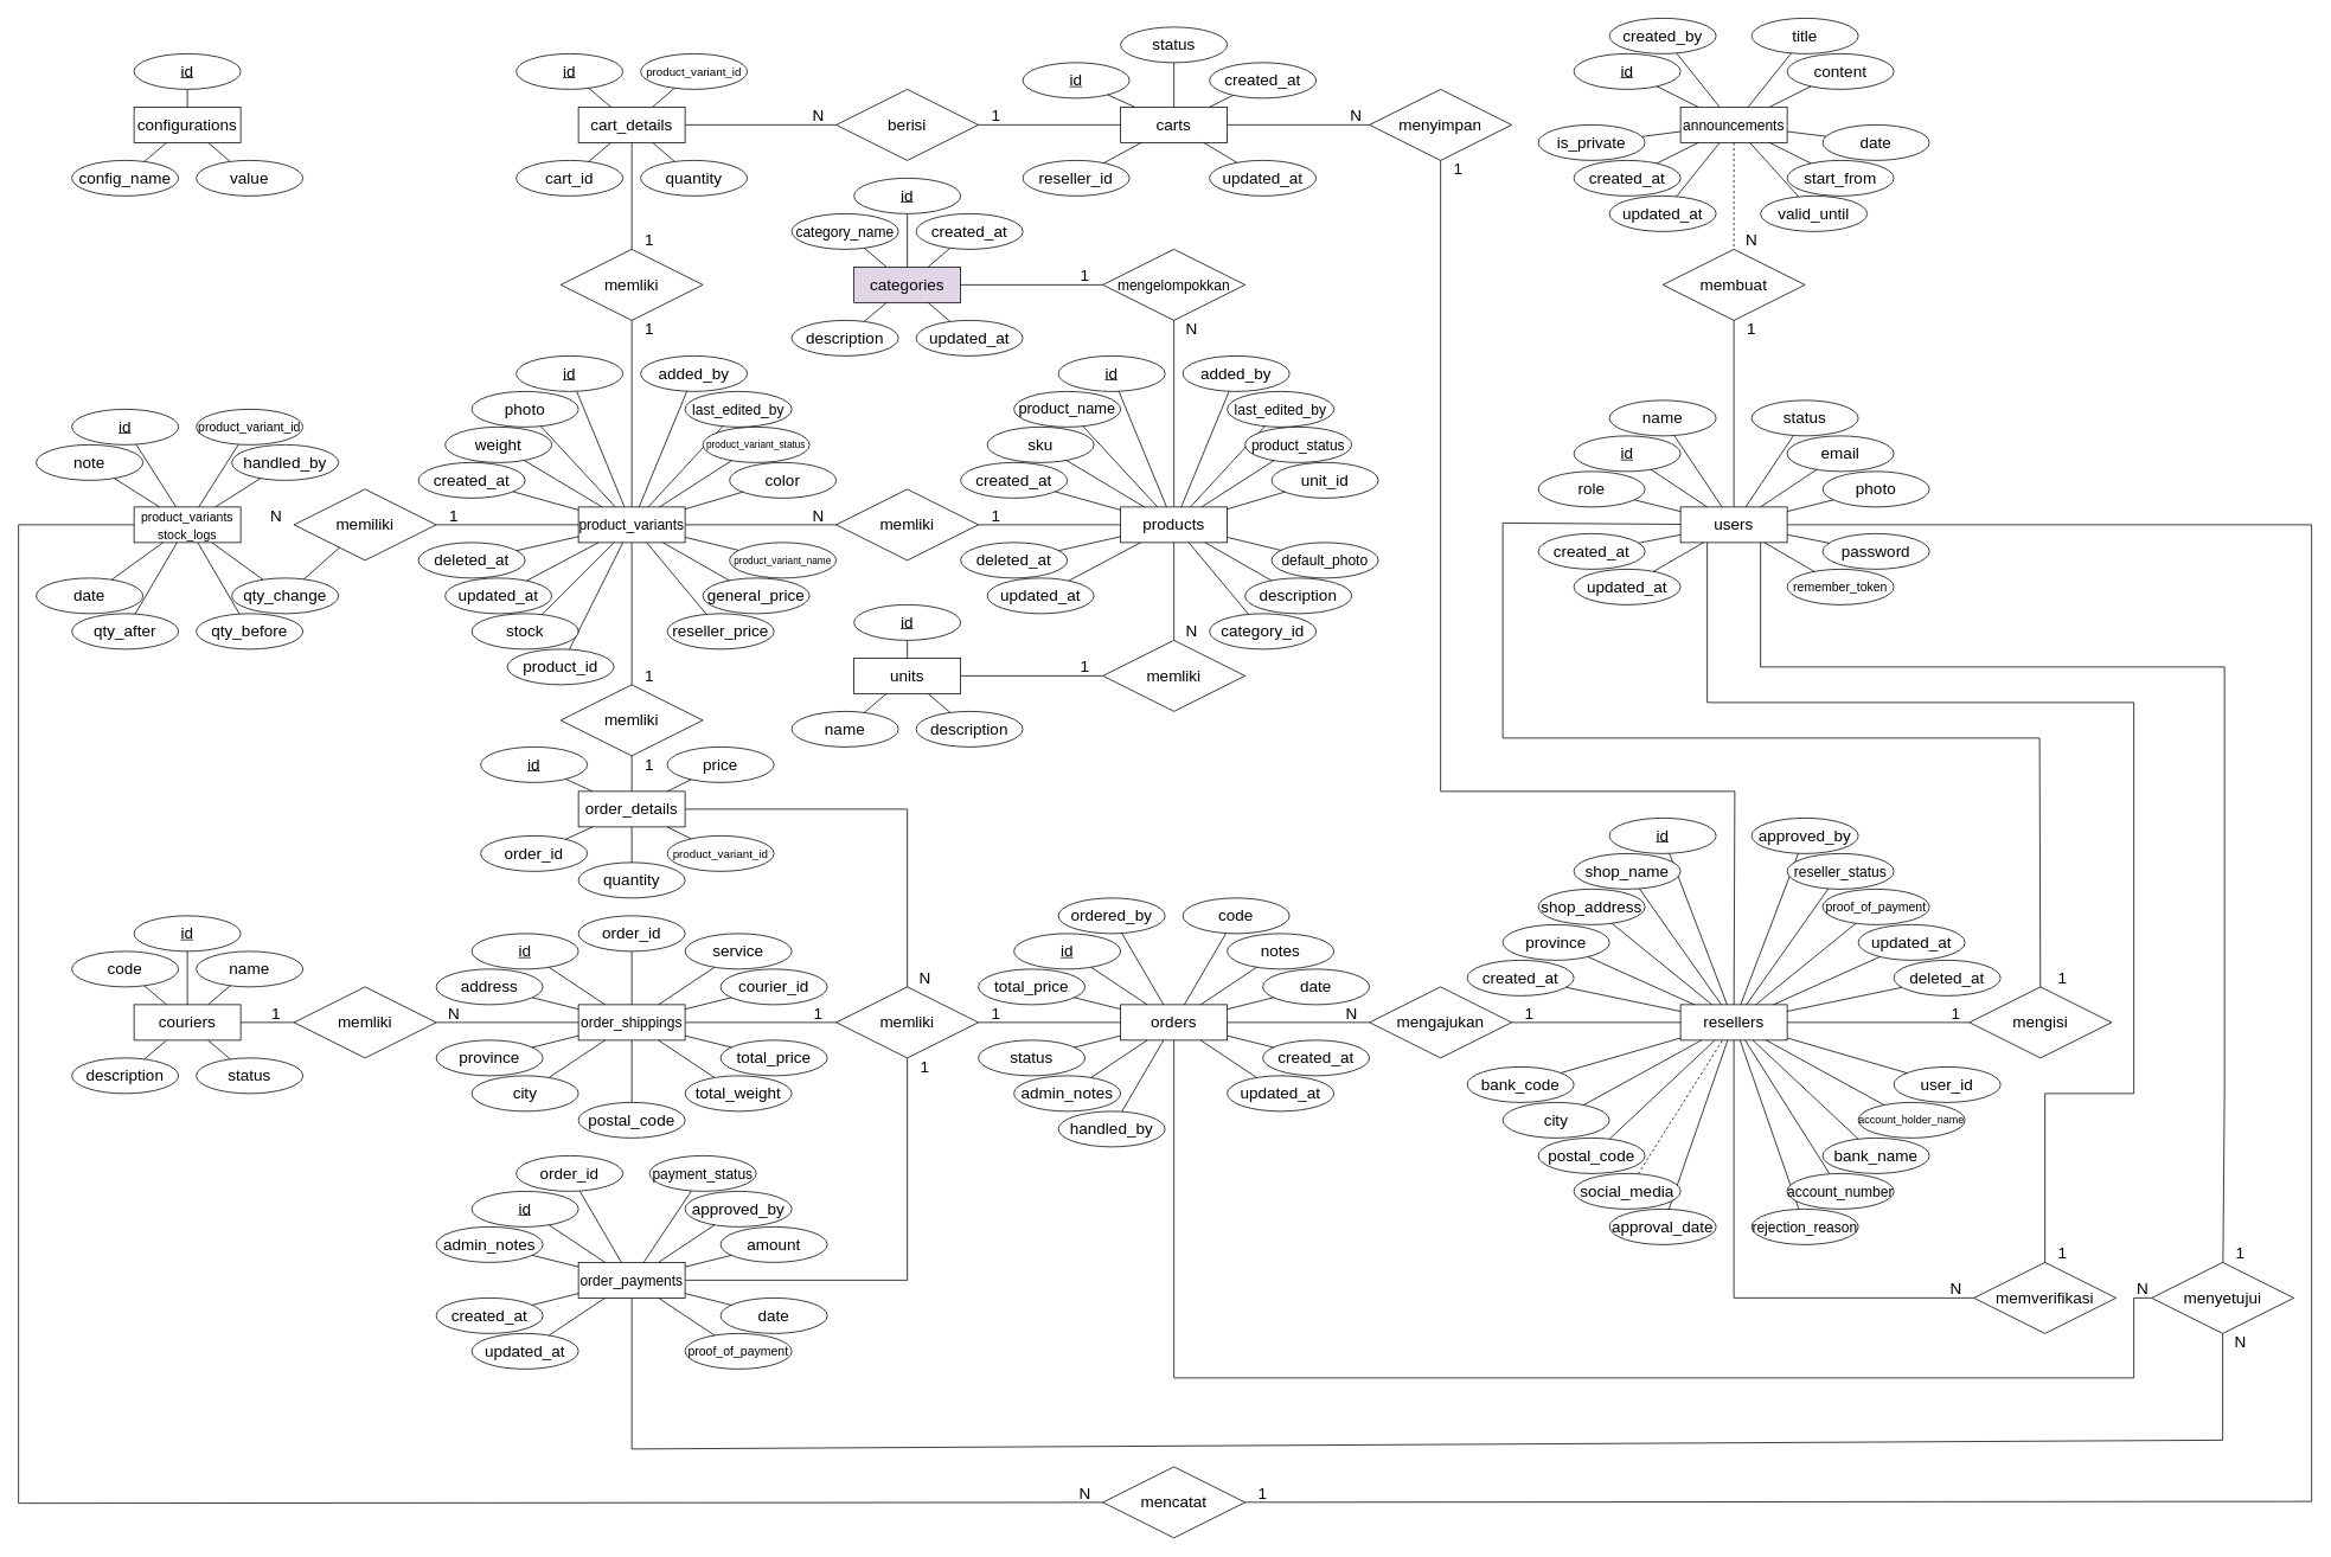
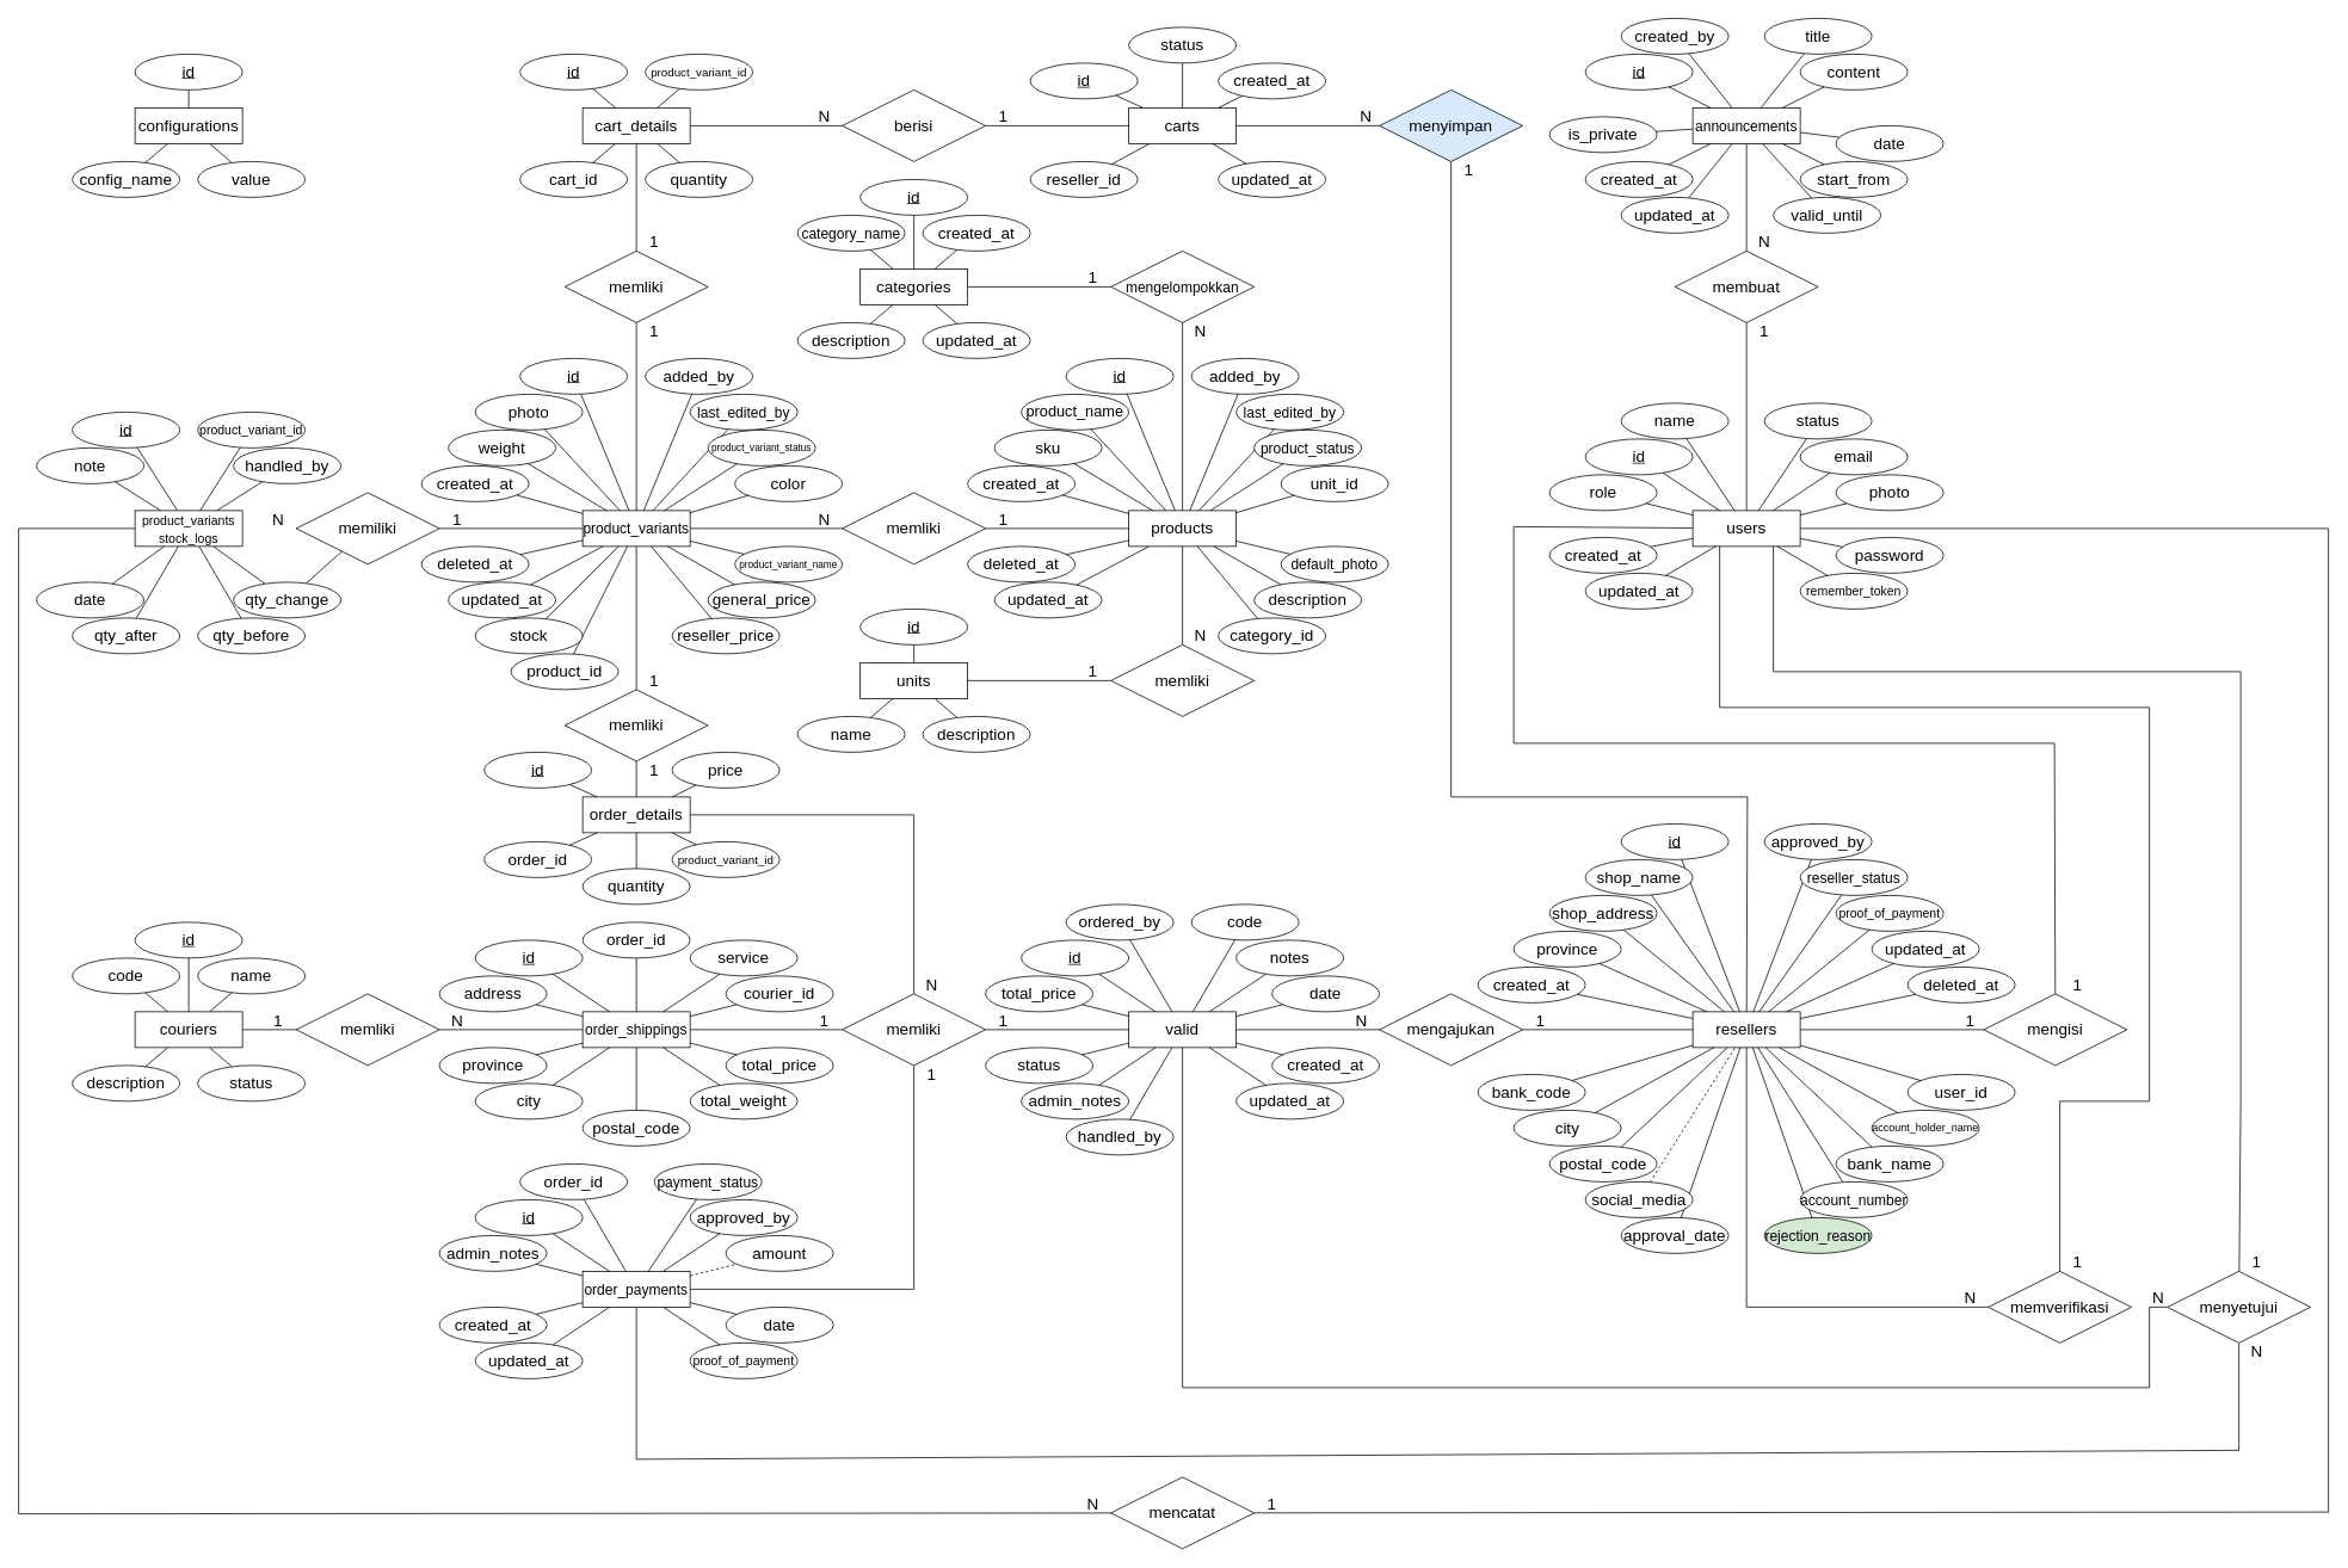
- <mxCell id="133" value="&lt;font style=&quot;font-size: 18px&quot;&gt;menyimpan&lt;/font&gt;" style="rhombus;whiteSpace=wrap;html=1;fontSize=18;" parent="1" vertex="1"><mxGeometry x="1540" y="100" width="160" height="80" as="geometry" /></mxCell>
+ <mxCell id="133" value="&lt;font style=&quot;font-size: 18px&quot;&gt;menyimpan&lt;/font&gt;" style="rhombus;whiteSpace=wrap;html=1;fontSize=18;fillColor=#dae8fc;" parent="1" vertex="1"><mxGeometry x="1540" y="100" width="160" height="80" as="geometry" /></mxCell>
- <mxCell id="297" value="&lt;font style=&quot;font-size: 18px&quot;&gt;is_private&lt;/font&gt;" style="ellipse;whiteSpace=wrap;html=1;fontSize=18;fontStyle=0" parent="1" vertex="1"><mxGeometry x="1730" y="140" width="120" height="40" as="geometry" /></mxCell>
+ <mxCell id="297" value="&lt;font style=&quot;font-size: 18px&quot;&gt;is_private&lt;/font&gt;" style="ellipse;whiteSpace=wrap;html=1;fontSize=18;fontStyle=0" parent="1" vertex="1"><mxGeometry x="1730" y="130" width="120" height="40" as="geometry" /></mxCell>
- <mxCell id="261" value="" style="endArrow=none;html=1;fontSize=18;dashed=1;" parent="1" source="288" target="259" edge="1"><mxGeometry width="50" height="50" relative="1" as="geometry"><mxPoint x="1960" y="370" as="sourcePoint" /><mxPoint x="1960" y="580" as="targetPoint" /></mxGeometry></mxCell>
+ <mxCell id="261" value="" style="endArrow=none;html=1;fontSize=18;" parent="1" source="288" target="259" edge="1"><mxGeometry width="50" height="50" relative="1" as="geometry"><mxPoint x="1960" y="370" as="sourcePoint" /><mxPoint x="1960" y="580" as="targetPoint" /></mxGeometry></mxCell>
- <mxCell id="57" value="categories" style="rounded=0;whiteSpace=wrap;html=1;fontSize=18;fillColor=#e1d5e7;" parent="56" vertex="1"><mxGeometry x="70" y="100" width="120" height="40" as="geometry" /></mxCell>
+ <mxCell id="57" value="categories" style="rounded=0;whiteSpace=wrap;html=1;fontSize=18;" parent="56" vertex="1"><mxGeometry x="70" y="100" width="120" height="40" as="geometry" /></mxCell>
- <mxCell id="17" value="orders" style="rounded=0;whiteSpace=wrap;html=1;fontSize=18;" parent="1" vertex="1"><mxGeometry x="1260" y="1130" width="120" height="40" as="geometry" /></mxCell>
+ <mxCell id="17" value="valid" style="rounded=0;whiteSpace=wrap;html=1;fontSize=18;" parent="1" vertex="1"><mxGeometry x="1260" y="1130" width="120" height="40" as="geometry" /></mxCell>
- <mxCell id="108" value="&lt;font style=&quot;font-size: 16px&quot;&gt;rejection_reason&lt;/font&gt;" style="ellipse;whiteSpace=wrap;html=1;fontSize=18;fontStyle=0" parent="77" vertex="1"><mxGeometry x="320" y="440" width="120" height="40" as="geometry" /></mxCell>
+ <mxCell id="108" value="&lt;font style=&quot;font-size: 16px&quot;&gt;rejection_reason&lt;/font&gt;" style="ellipse;whiteSpace=wrap;html=1;fontSize=18;fontStyle=0;fillColor=#d5e8d4;" parent="77" vertex="1"><mxGeometry x="320" y="440" width="120" height="40" as="geometry" /></mxCell>
- <mxCell id="274" value="" style="endArrow=none;html=1;fontSize=18;" parent="1" source="262" target="273" edge="1"><mxGeometry x="-610" y="950" width="50" height="50" as="geometry"><mxPoint x="608.494" y="1421.777" as="sourcePoint" /><mxPoint x="660" y="1435" as="targetPoint" /></mxGeometry></mxCell>
+ <mxCell id="274" value="" style="endArrow=none;html=1;fontSize=18;dashed=1;" parent="1" source="262" target="273" edge="1"><mxGeometry x="-610" y="950" width="50" height="50" as="geometry"><mxPoint x="608.494" y="1421.777" as="sourcePoint" /><mxPoint x="660" y="1435" as="targetPoint" /></mxGeometry></mxCell>
